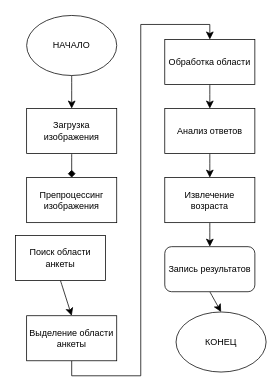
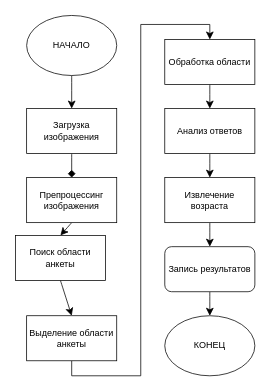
+ <mxCell id="6" style="edgeStyle=none;curved=1;rounded=0;orthogonalLoop=1;jettySize=auto;html=1;exitX=0.5;exitY=1;exitDx=0;exitDy=0;entryX=0.5;entryY=0;entryDx=0;entryDy=0;fontSize=12;startSize=8;endSize=8;" edge="1" parent="1" source="7" target="9"><mxGeometry relative="1" as="geometry" /></mxCell>
- <mxCell id="20" value="КОНЕЦ" style="ellipse;whiteSpace=wrap;html=1;" vertex="1" parent="1"><mxGeometry x="234" y="415" width="120" height="80" as="geometry" /></mxCell>
+ <mxCell id="20" value="КОНЕЦ" style="ellipse;whiteSpace=wrap;html=1;" vertex="1" parent="1"><mxGeometry x="219" y="420" width="120" height="80" as="geometry" /></mxCell>
